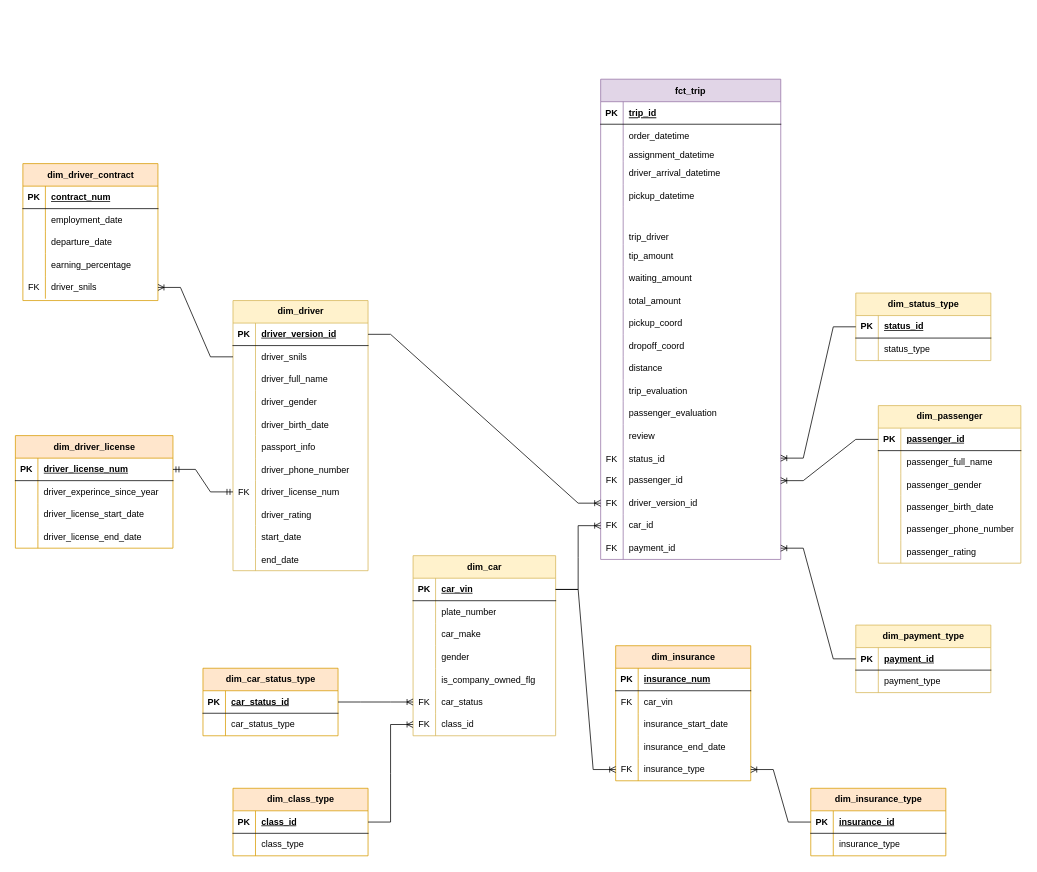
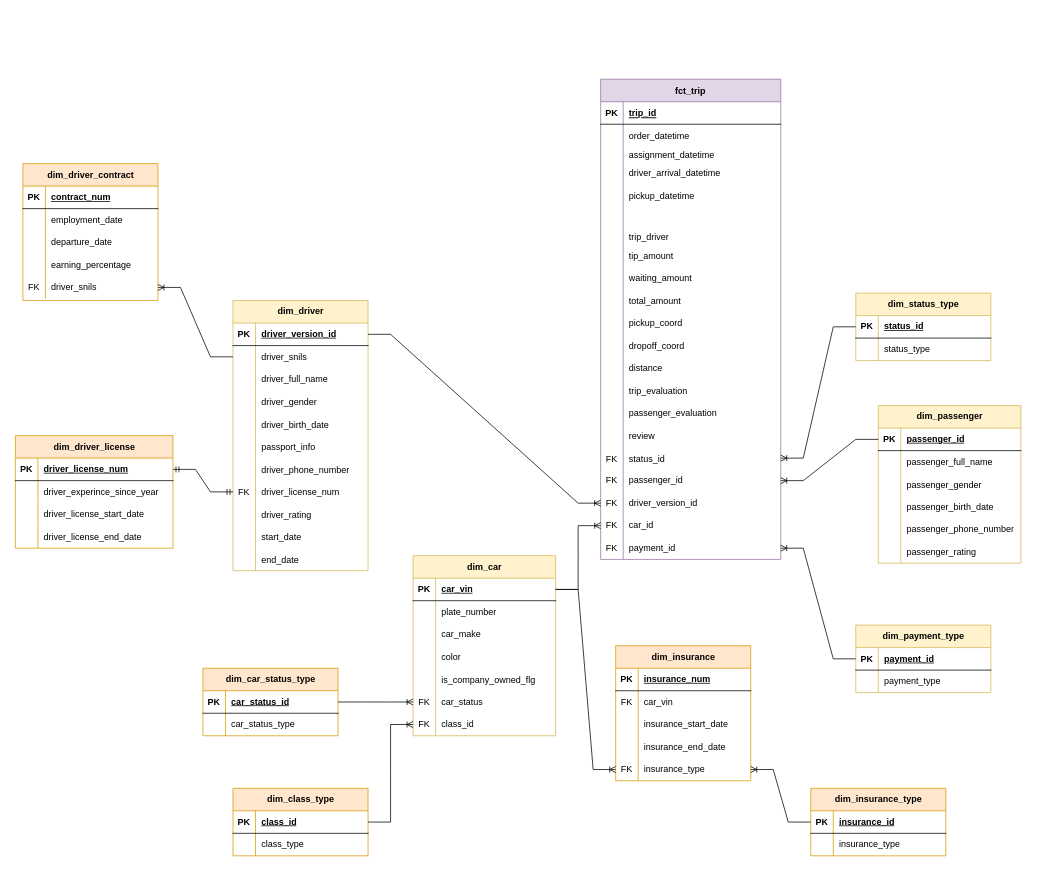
- <mxCell id="140" value="gender" style="shape=partialRectangle;connectable=0;fillColor=none;top=0;left=0;bottom=0;right=0;align=left;spacingLeft=6;overflow=hidden;whiteSpace=wrap;html=1;" parent="138" vertex="1"><mxGeometry x="30" width="160" height="30" as="geometry"><mxRectangle width="160" height="30" as="alternateBounds" /></mxGeometry></mxCell>
+ <mxCell id="140" value="color" style="shape=partialRectangle;connectable=0;fillColor=none;top=0;left=0;bottom=0;right=0;align=left;spacingLeft=6;overflow=hidden;whiteSpace=wrap;html=1;" parent="138" vertex="1"><mxGeometry x="30" width="160" height="30" as="geometry"><mxRectangle width="160" height="30" as="alternateBounds" /></mxGeometry></mxCell>
